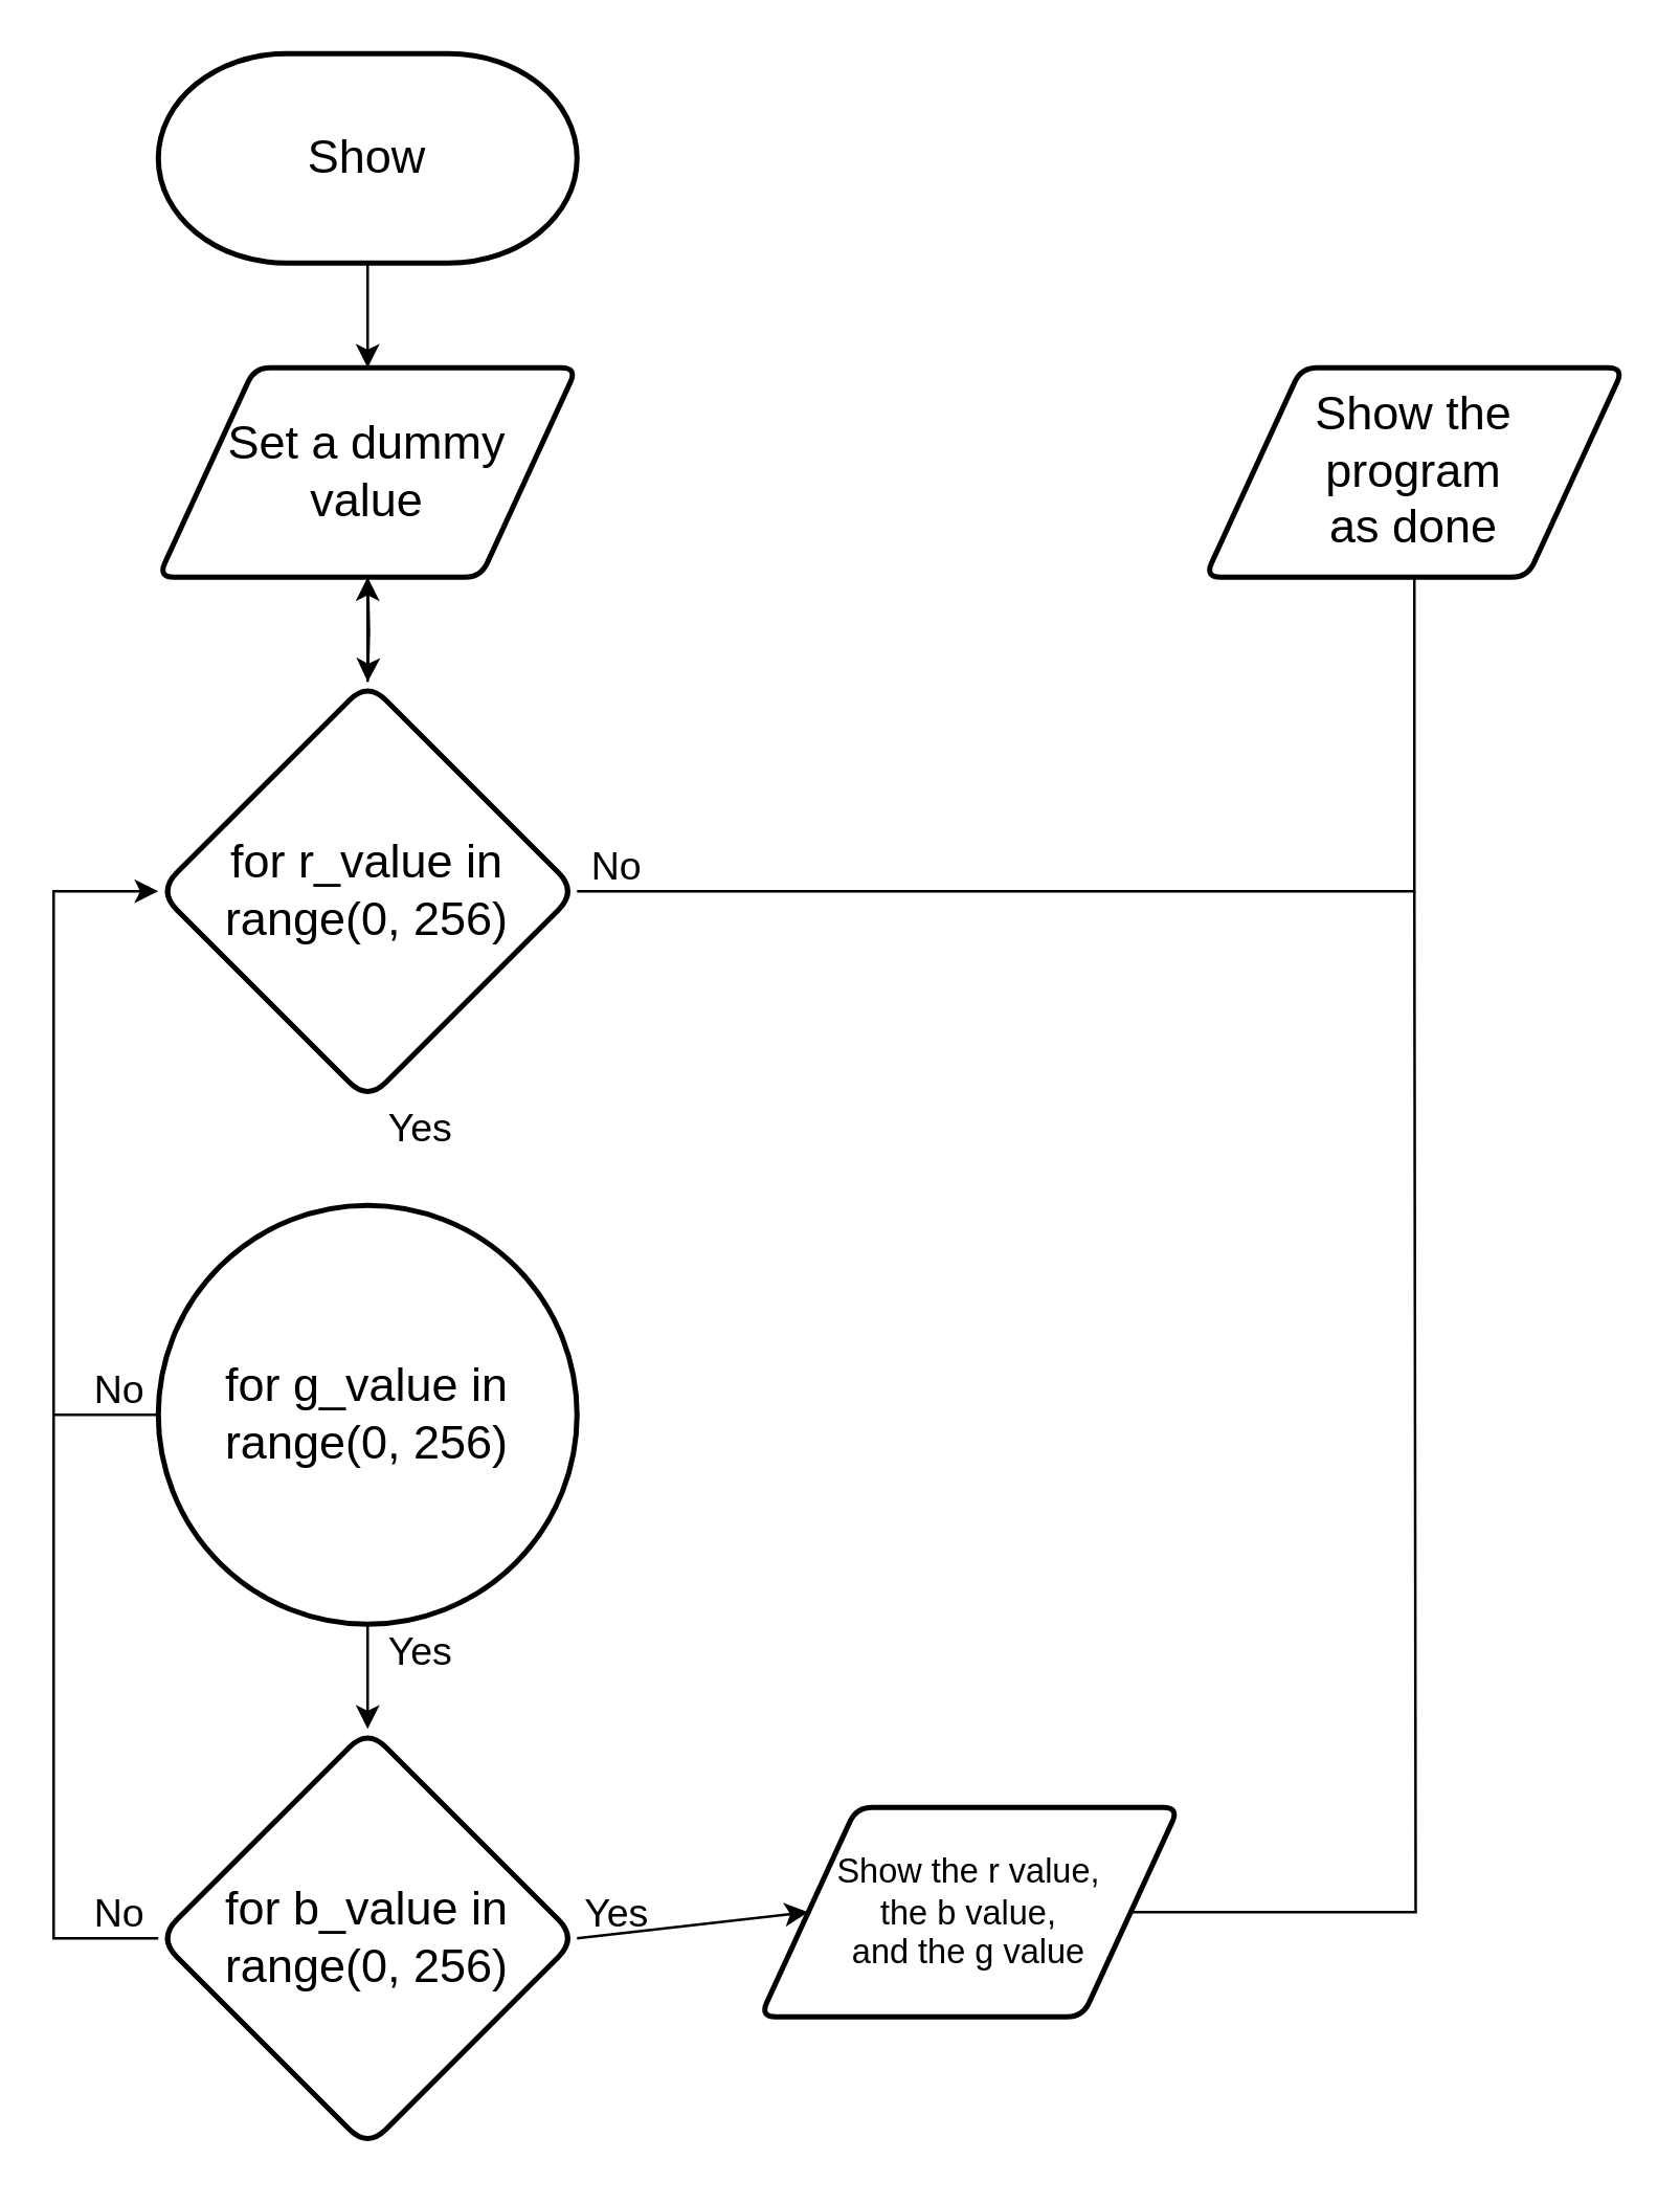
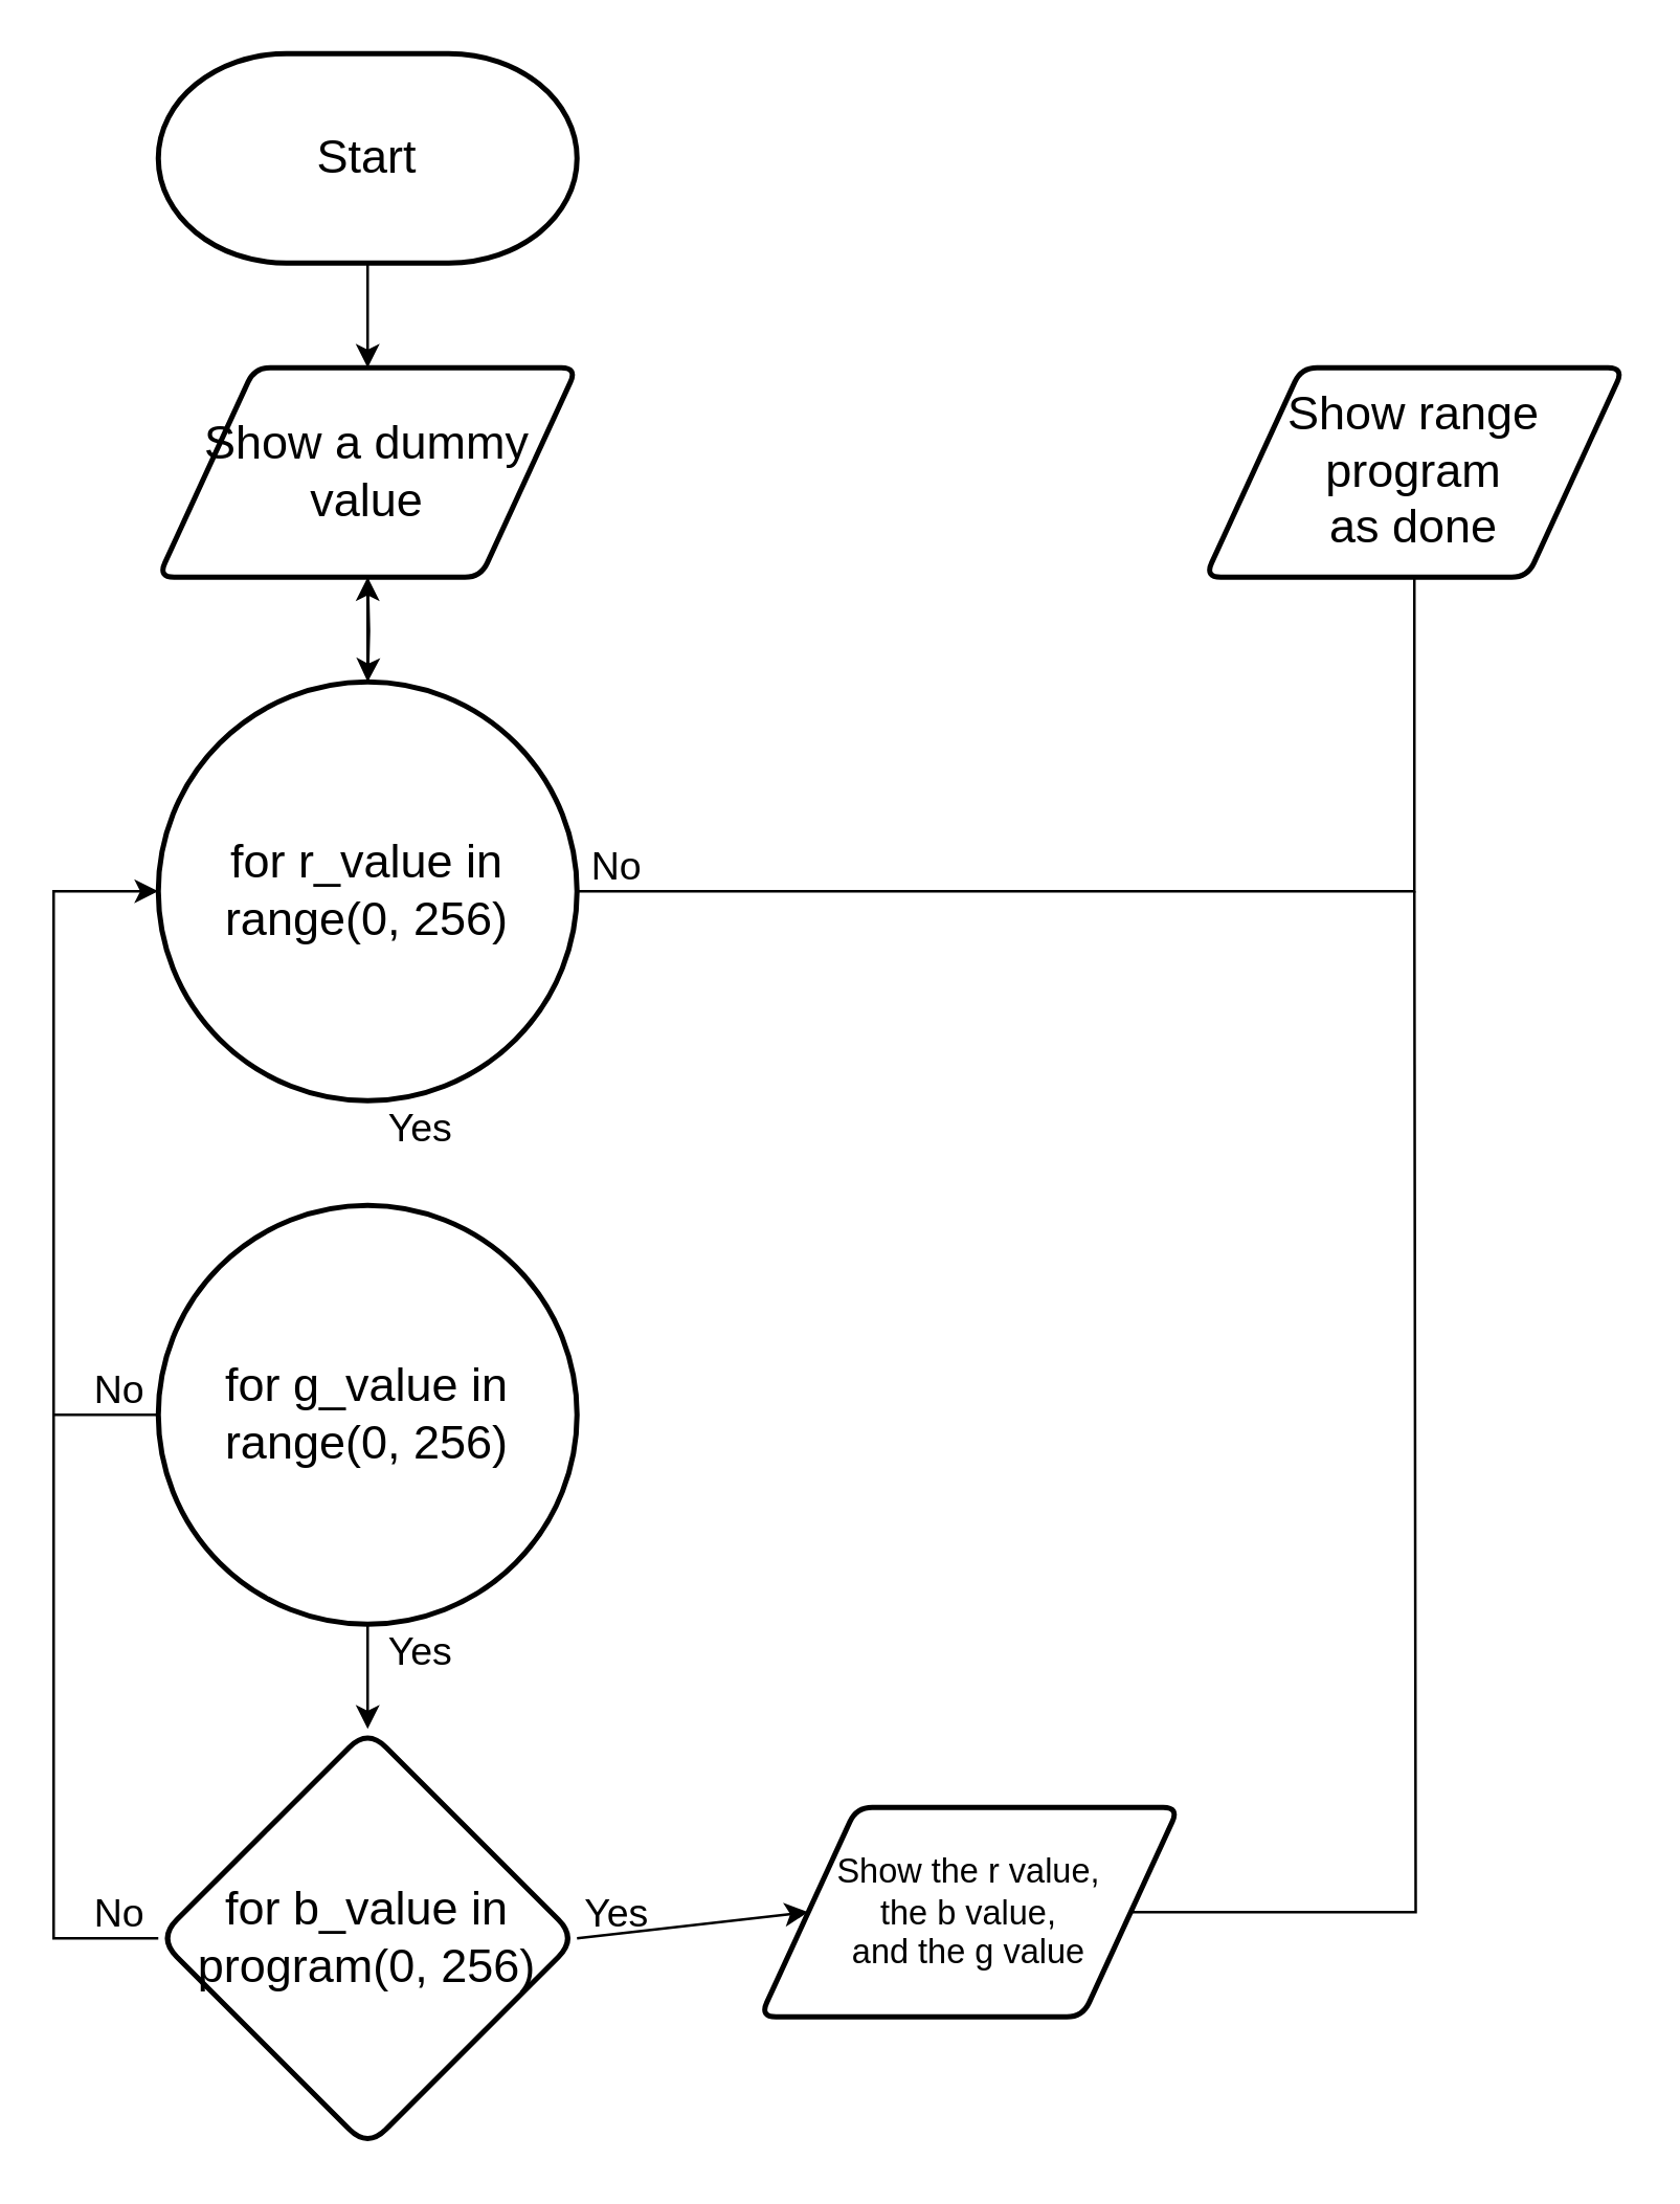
- <mxCell id="2" value="&lt;font style=&quot;font-size: 18px&quot;&gt;Show&lt;/font&gt;" style="strokeWidth=2;html=1;shape=mxgraph.flowchart.terminator;whiteSpace=wrap;" parent="1" vertex="1"><mxGeometry x="60" width="160" height="80" as="geometry" y="20" /></mxCell>
+ <mxCell id="2" value="&lt;font style=&quot;font-size: 18px&quot;&gt;Start&lt;/font&gt;" style="strokeWidth=2;html=1;shape=mxgraph.flowchart.terminator;whiteSpace=wrap;" parent="1" vertex="1"><mxGeometry x="60" width="160" height="80" as="geometry" y="20" /></mxCell>
- <mxCell id="11" value="Set a dummy&lt;br&gt;value" style="shape=parallelogram;html=1;strokeWidth=2;perimeter=parallelogramPerimeter;whiteSpace=wrap;rounded=1;arcSize=12;size=0.23;fontSize=18;" parent="1" vertex="1"><mxGeometry x="60" y="140" width="160" height="80" as="geometry" /></mxCell>
+ <mxCell id="11" value="Show a dummy&lt;br&gt;value" style="shape=parallelogram;html=1;strokeWidth=2;perimeter=parallelogramPerimeter;whiteSpace=wrap;rounded=1;arcSize=12;size=0.23;fontSize=18;" parent="1" vertex="1"><mxGeometry x="60" y="140" width="160" height="80" as="geometry" /></mxCell>
- <mxCell id="3" value="Show the &lt;br&gt;program &lt;br&gt;as done" style="shape=parallelogram;html=1;strokeWidth=2;perimeter=parallelogramPerimeter;whiteSpace=wrap;rounded=1;arcSize=12;size=0.23;fontSize=18;" parent="1" vertex="1"><mxGeometry x="460" y="140" width="160" height="80" as="geometry" /></mxCell>
+ <mxCell id="3" value="Show range &lt;br&gt;program &lt;br&gt;as done" style="shape=parallelogram;html=1;strokeWidth=2;perimeter=parallelogramPerimeter;whiteSpace=wrap;rounded=1;arcSize=12;size=0.23;fontSize=18;" parent="1" vertex="1"><mxGeometry x="460" y="140" width="160" height="80" as="geometry" /></mxCell>
- <mxCell id="7" value="&lt;font style=&quot;font-size: 18px;&quot;&gt;&lt;span style=&quot;font-size: 18px;&quot;&gt;for r_value in range(0, 256)&lt;/span&gt;&lt;br style=&quot;font-size: 18px;&quot;&gt;&lt;/font&gt;" style="rhombus;whiteSpace=wrap;html=1;rounded=1;fontFamily=Helvetica;fontSize=18;fontColor=default;strokeColor=default;strokeWidth=2;fillColor=default;" parent="1" vertex="1"><mxGeometry x="60" y="260" width="160" height="160" as="geometry" /></mxCell>
+ <mxCell id="7" value="&lt;font style=&quot;font-size: 18px;&quot;&gt;&lt;span style=&quot;font-size: 18px;&quot;&gt;for r_value in range(0, 256)&lt;/span&gt;&lt;br style=&quot;font-size: 18px;&quot;&gt;&lt;/font&gt;" style="ellipse;whiteSpace=wrap;html=1;fontFamily=Helvetica;fontSize=18;fontColor=default;strokeColor=default;strokeWidth=2;fillColor=default;" parent="1" vertex="1"><mxGeometry x="60" y="260" width="160" height="160" as="geometry" /></mxCell>
- <mxCell id="17" value="&lt;font style=&quot;font-size: 18px&quot;&gt;&lt;span style=&quot;font-size: 18px&quot;&gt;for b_value in range(0, 256)&lt;/span&gt;&lt;br style=&quot;font-size: 18px&quot;&gt;&lt;/font&gt;" style="rhombus;whiteSpace=wrap;html=1;rounded=1;fontFamily=Helvetica;fontSize=18;fontColor=default;strokeColor=default;strokeWidth=2;fillColor=default;" parent="1" vertex="1"><mxGeometry x="60" y="660" width="160" height="160" as="geometry" /></mxCell>
+ <mxCell id="17" value="&lt;font style=&quot;font-size: 18px&quot;&gt;&lt;span style=&quot;font-size: 18px&quot;&gt;for b_value in program(0, 256)&lt;/span&gt;&lt;br style=&quot;font-size: 18px&quot;&gt;&lt;/font&gt;" style="rhombus;whiteSpace=wrap;html=1;rounded=1;fontFamily=Helvetica;fontSize=18;fontColor=default;strokeColor=default;strokeWidth=2;fillColor=default;" parent="1" vertex="1"><mxGeometry x="60" y="660" width="160" height="160" as="geometry" /></mxCell>
